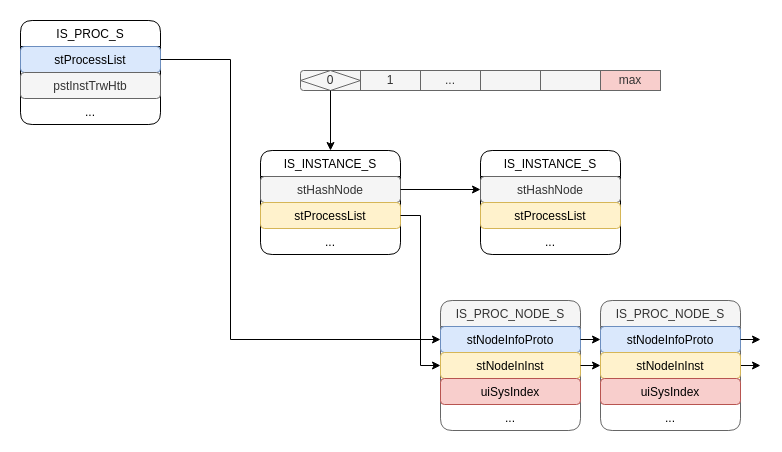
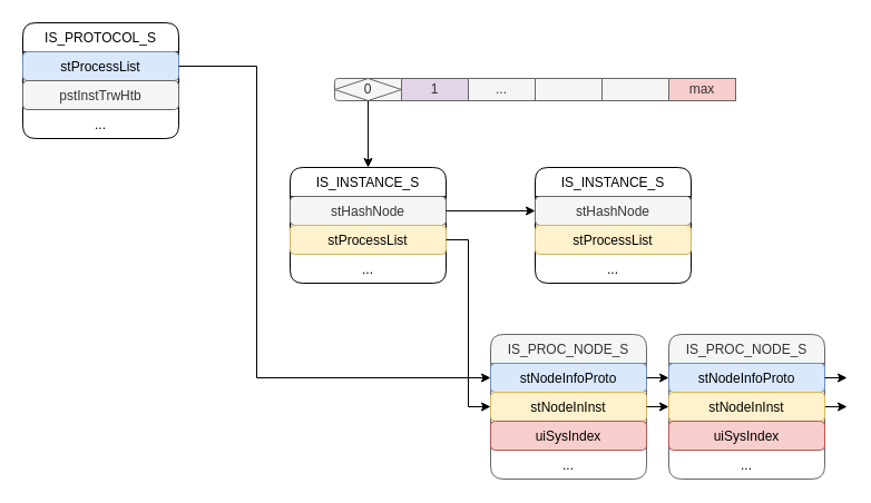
- <mxCell id="2" value="IS_PROC_S" style="swimlane;fontStyle=0;childLayout=stackLayout;horizontal=1;startSize=26;fillColor=none;horizontalStack=0;resizeParent=1;resizeParentMax=0;resizeLast=0;collapsible=1;marginBottom=0;rounded=1;shadow=0;glass=0;labelBackgroundColor=none;sketch=0;fontFamily=Helvetica;fontSize=12;fontColor=default;strokeColor=default;" parent="1" vertex="1"><mxGeometry x="20" y="20" width="140" height="104" as="geometry" /></mxCell>
+ <mxCell id="2" value="IS_PROTOCOL_S" style="swimlane;fontStyle=0;childLayout=stackLayout;horizontal=1;startSize=26;fillColor=none;horizontalStack=0;resizeParent=1;resizeParentMax=0;resizeLast=0;collapsible=1;marginBottom=0;rounded=1;shadow=0;glass=0;labelBackgroundColor=none;sketch=0;fontFamily=Helvetica;fontSize=12;fontColor=default;strokeColor=default;" parent="1" vertex="1"><mxGeometry x="20" y="20" width="140" height="104" as="geometry" /></mxCell>
- <mxCell id="8" value="1" style="rounded=0;whiteSpace=wrap;html=1;shadow=0;glass=0;sketch=0;labelBackgroundColor=none;strokeColor=#666666;fontFamily=Helvetica;fontSize=12;fontColor=#333333;fillColor=#f5f5f5;" parent="6" vertex="1"><mxGeometry x="60" width="60" height="20" as="geometry" /></mxCell>
+ <mxCell id="8" value="1" style="rounded=0;whiteSpace=wrap;html=1;shadow=0;glass=0;sketch=0;labelBackgroundColor=none;strokeColor=#666666;fontFamily=Helvetica;fontSize=12;fontColor=#333333;fillColor=#e1d5e7;" parent="6" vertex="1"><mxGeometry x="60" width="60" height="20" as="geometry" /></mxCell>
